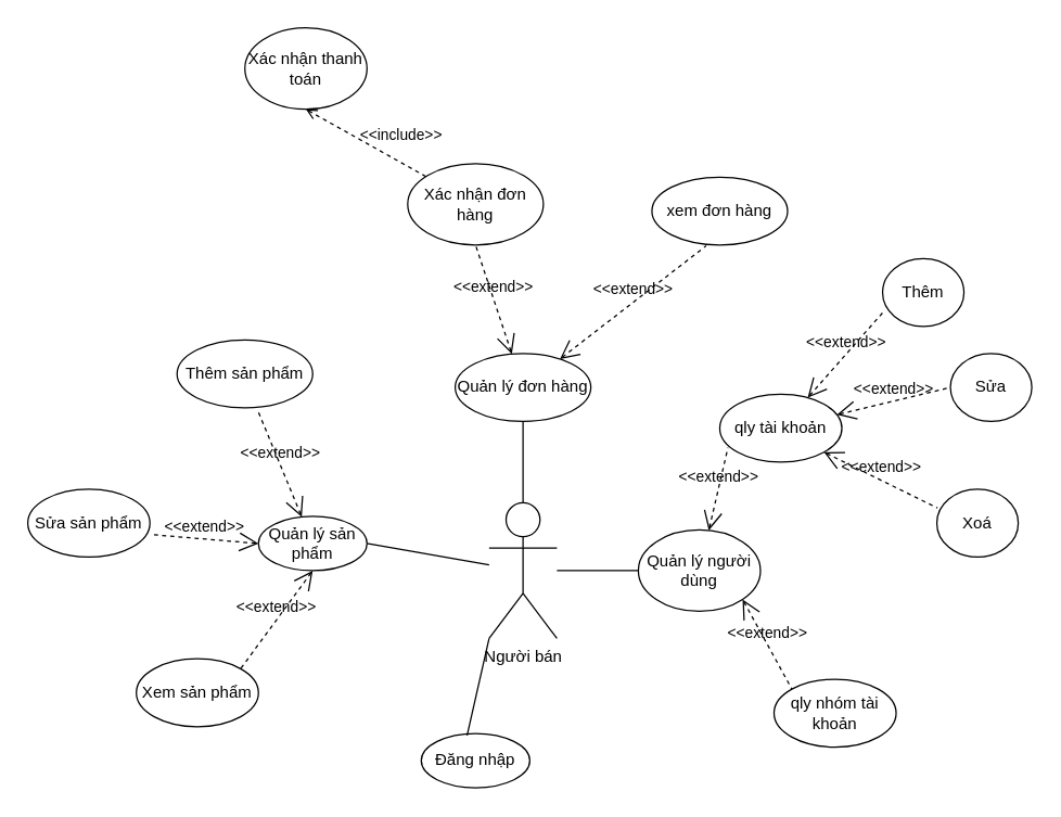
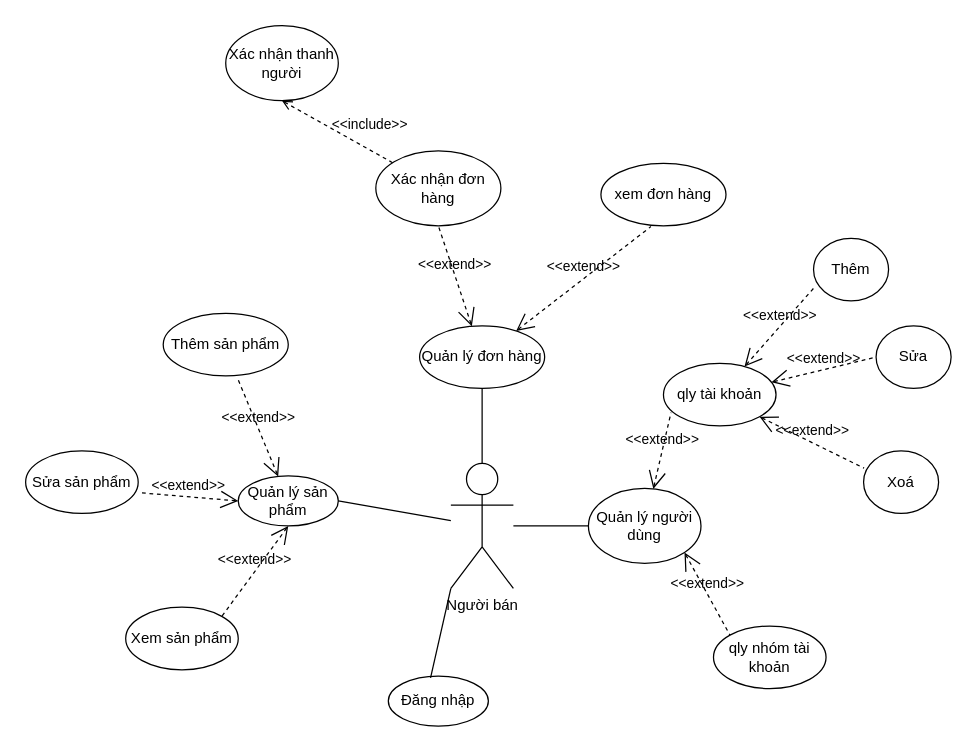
- <mxCell id="12" value="Xác nhận thanh toán" style="ellipse;whiteSpace=wrap;html=1;" parent="1" vertex="1"><mxGeometry x="180" y="20" width="90" height="60" as="geometry" /></mxCell>
+ <mxCell id="12" value="Xác nhận thanh người" style="ellipse;whiteSpace=wrap;html=1;" parent="1" vertex="1"><mxGeometry x="180" y="20" width="90" height="60" as="geometry" /></mxCell>
